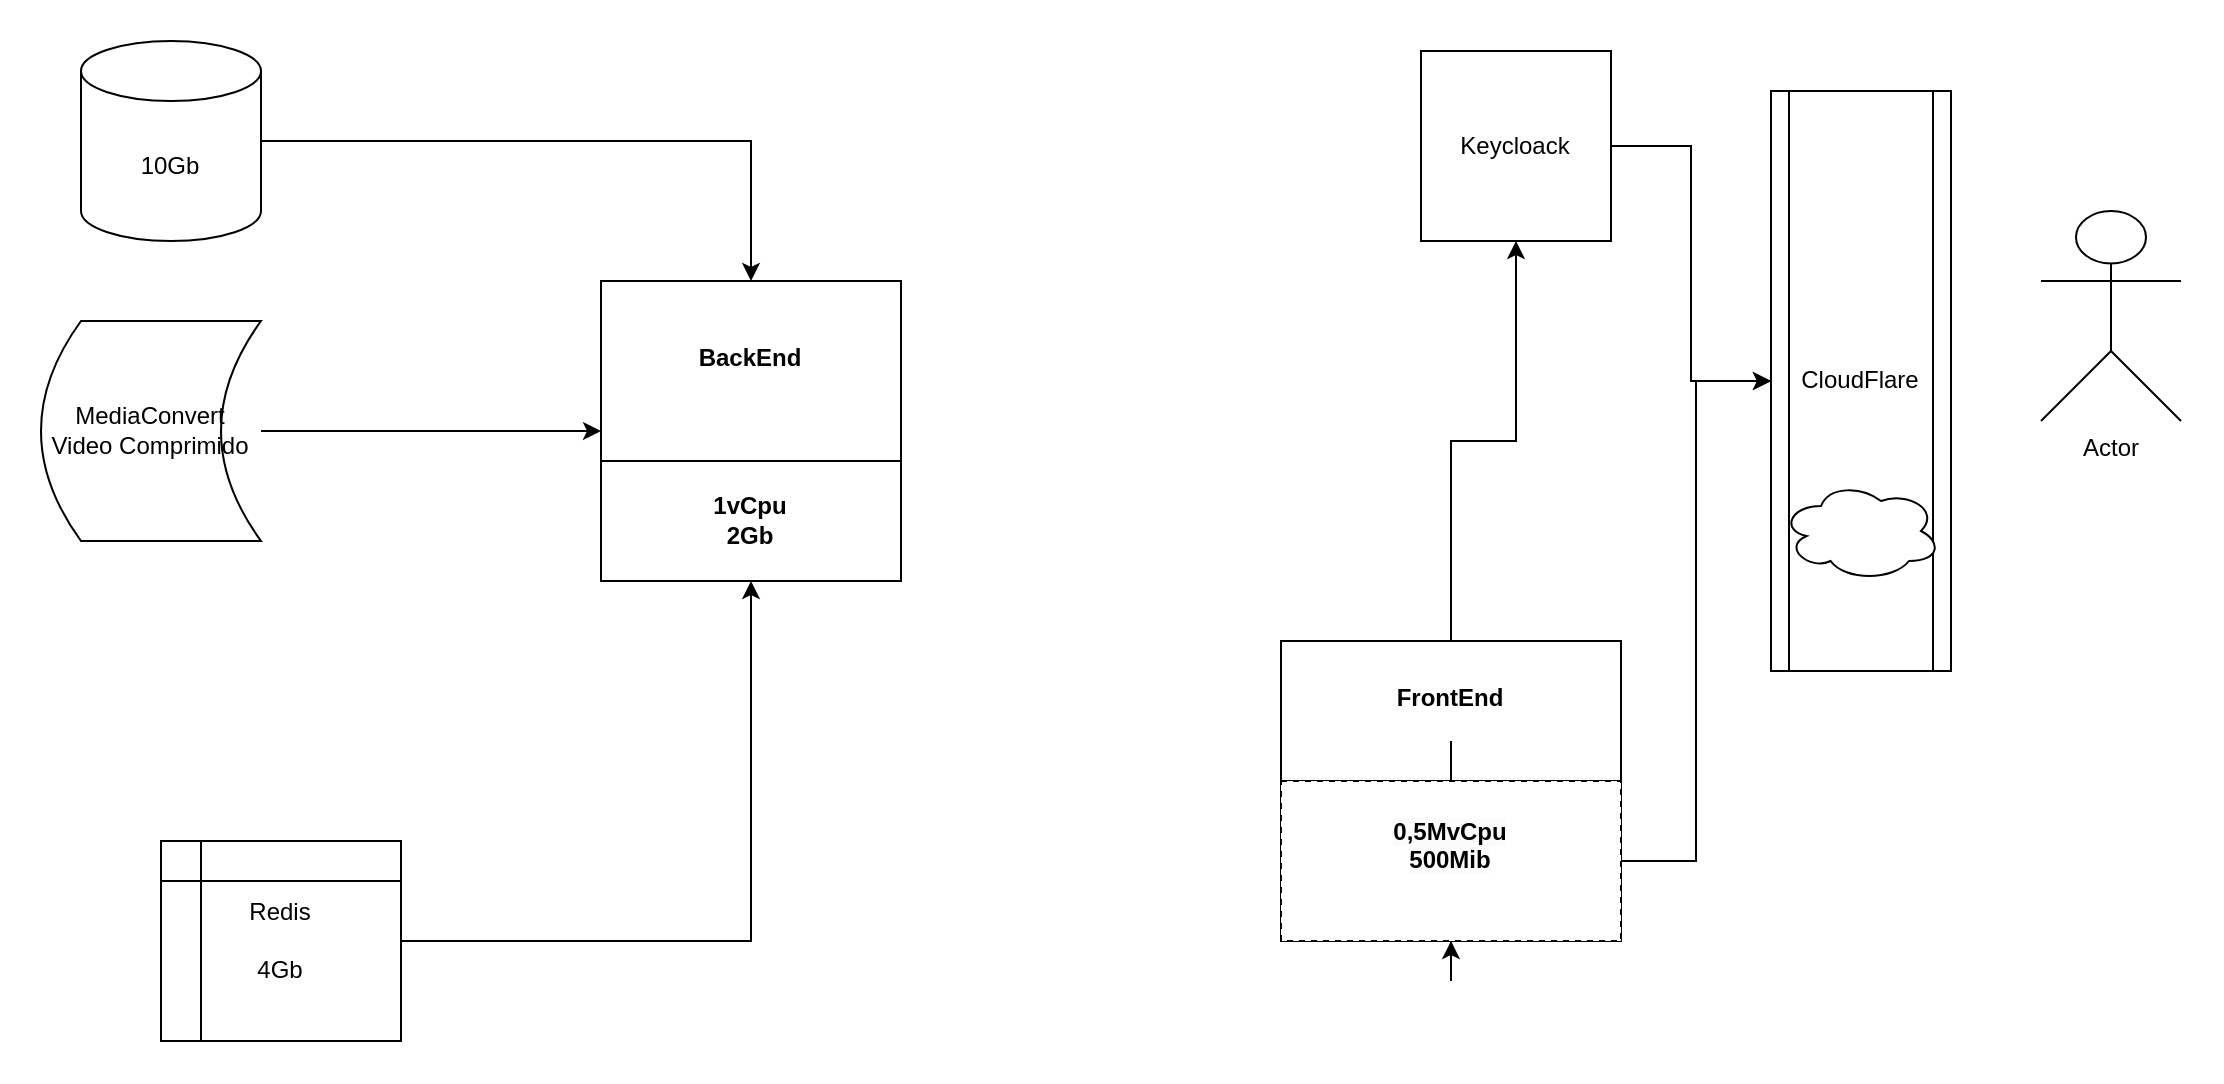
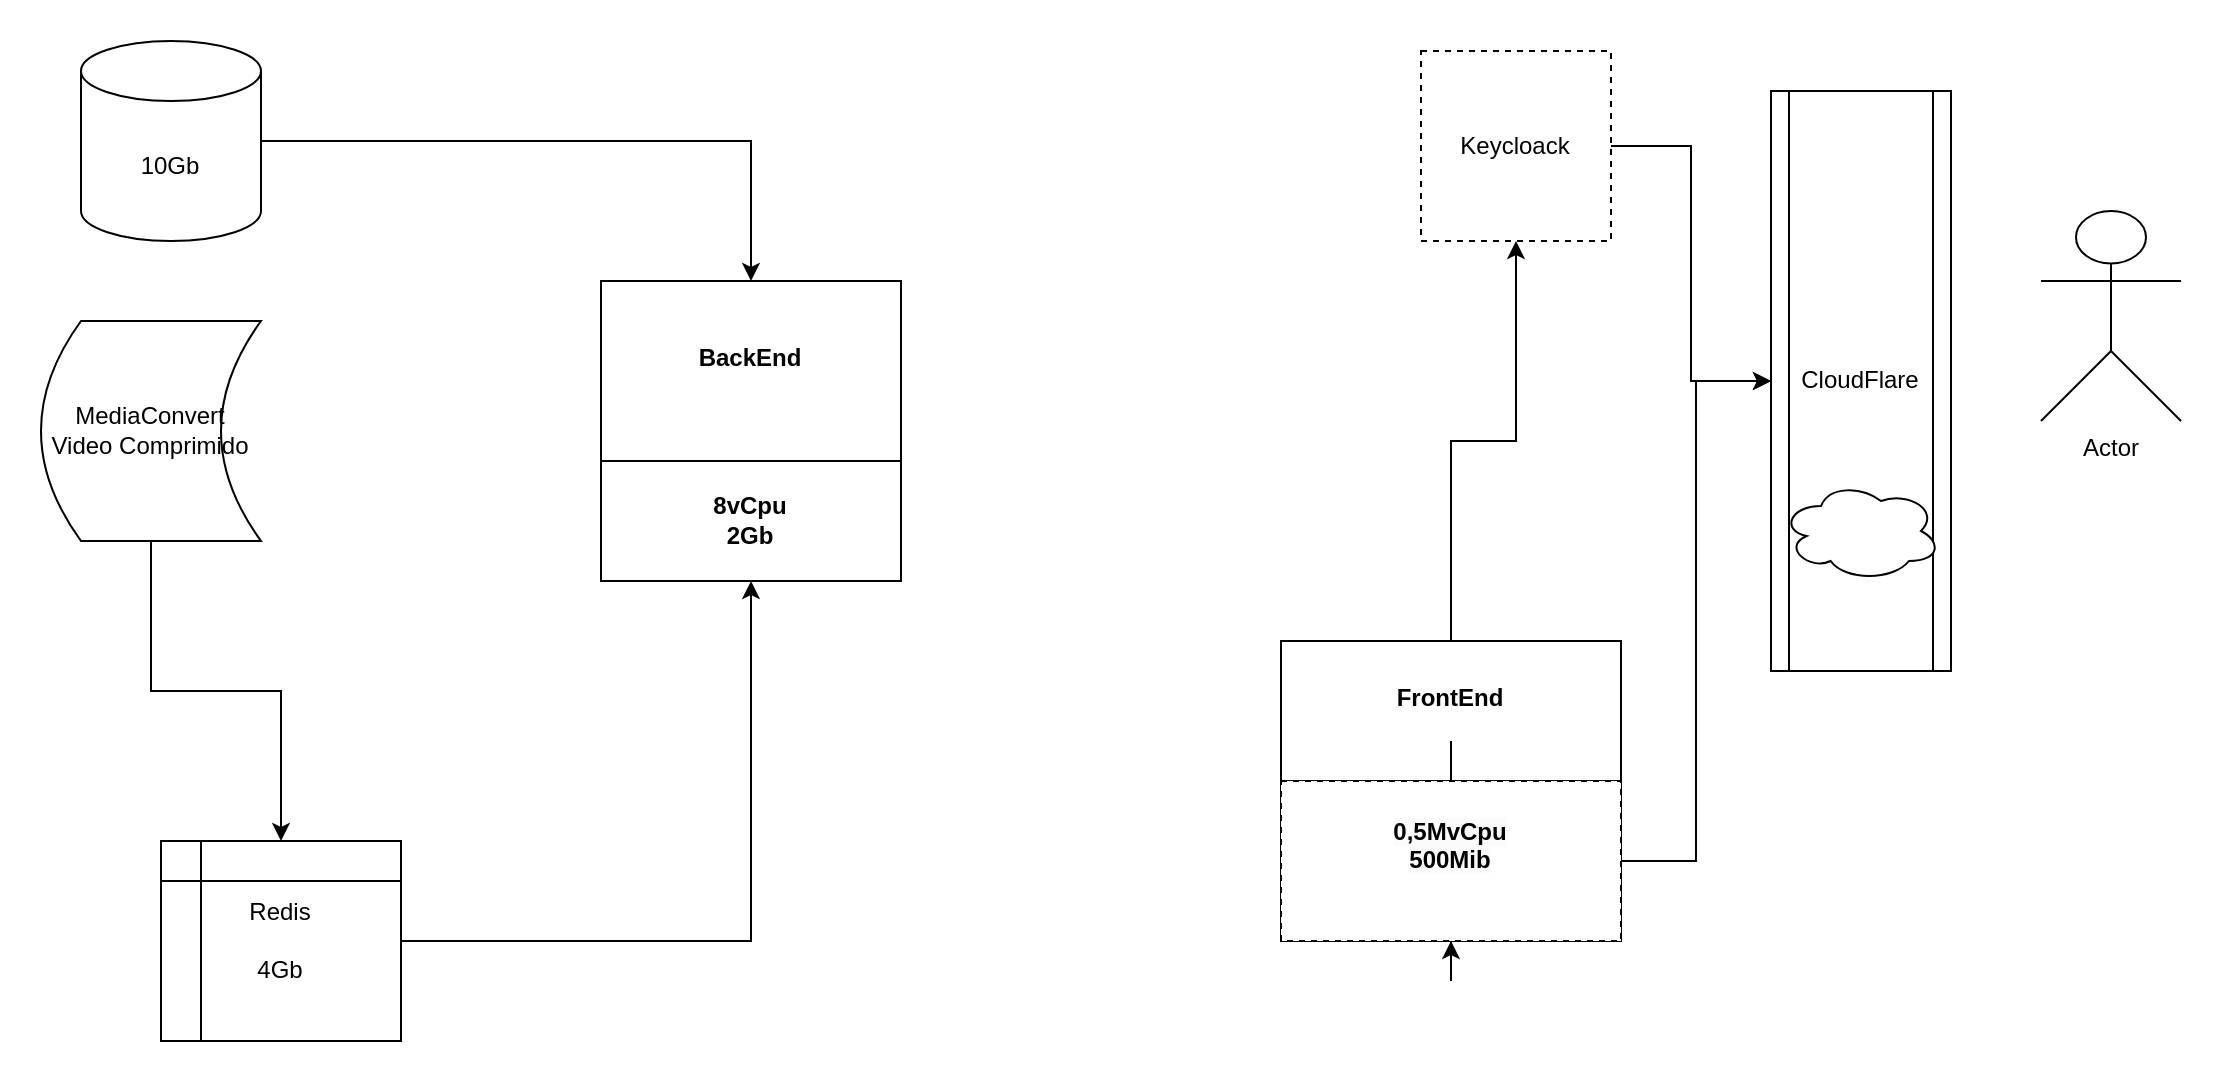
- <mxCell id="15" value="Keycloack" style="whiteSpace=wrap;html=1;aspect=fixed;" parent="1" vertex="1"><mxGeometry x="710" y="25" width="95" height="95" as="geometry" /></mxCell>
+ <mxCell id="15" value="Keycloack" style="whiteSpace=wrap;html=1;aspect=fixed;dashed=1;" parent="1" vertex="1"><mxGeometry x="710" y="25" width="95" height="95" as="geometry" /></mxCell>
- <mxCell id="2" style="edgeStyle=orthogonalEdgeStyle;rounded=0;orthogonalLoop=1;jettySize=auto;html=1;entryX=0;entryY=0.5;entryDx=0;entryDy=0;" parent="1" source="3" target="12" edge="1"><mxGeometry relative="1" as="geometry" /></mxCell>
+ <mxCell id="2" style="edgeStyle=orthogonalEdgeStyle;rounded=0;orthogonalLoop=1;jettySize=auto;html=1;" parent="1" source="3" target="7" edge="1"><mxGeometry relative="1" as="geometry" /></mxCell>
- <mxCell id="13" value="&lt;span style=&quot;font-weight: 700; text-wrap: nowrap;&quot;&gt;1vCpu&lt;/span&gt;&lt;br style=&quot;padding: 0px; margin: 0px; font-weight: 700; text-wrap: nowrap;&quot;&gt;&lt;span style=&quot;font-weight: 700; text-wrap: nowrap;&quot;&gt;2Gb&lt;/span&gt;" style="whiteSpace=wrap;html=1;" parent="12" vertex="1"><mxGeometry y="90" width="150" height="60" as="geometry" /></mxCell>
+ <mxCell id="13" value="&lt;span style=&quot;font-weight: 700; text-wrap: nowrap;&quot;&gt;8vCpu&lt;/span&gt;&lt;br style=&quot;padding: 0px; margin: 0px; font-weight: 700; text-wrap: nowrap;&quot;&gt;&lt;span style=&quot;font-weight: 700; text-wrap: nowrap;&quot;&gt;2Gb&lt;/span&gt;" style="whiteSpace=wrap;html=1;" parent="12" vertex="1"><mxGeometry y="90" width="150" height="60" as="geometry" /></mxCell>
